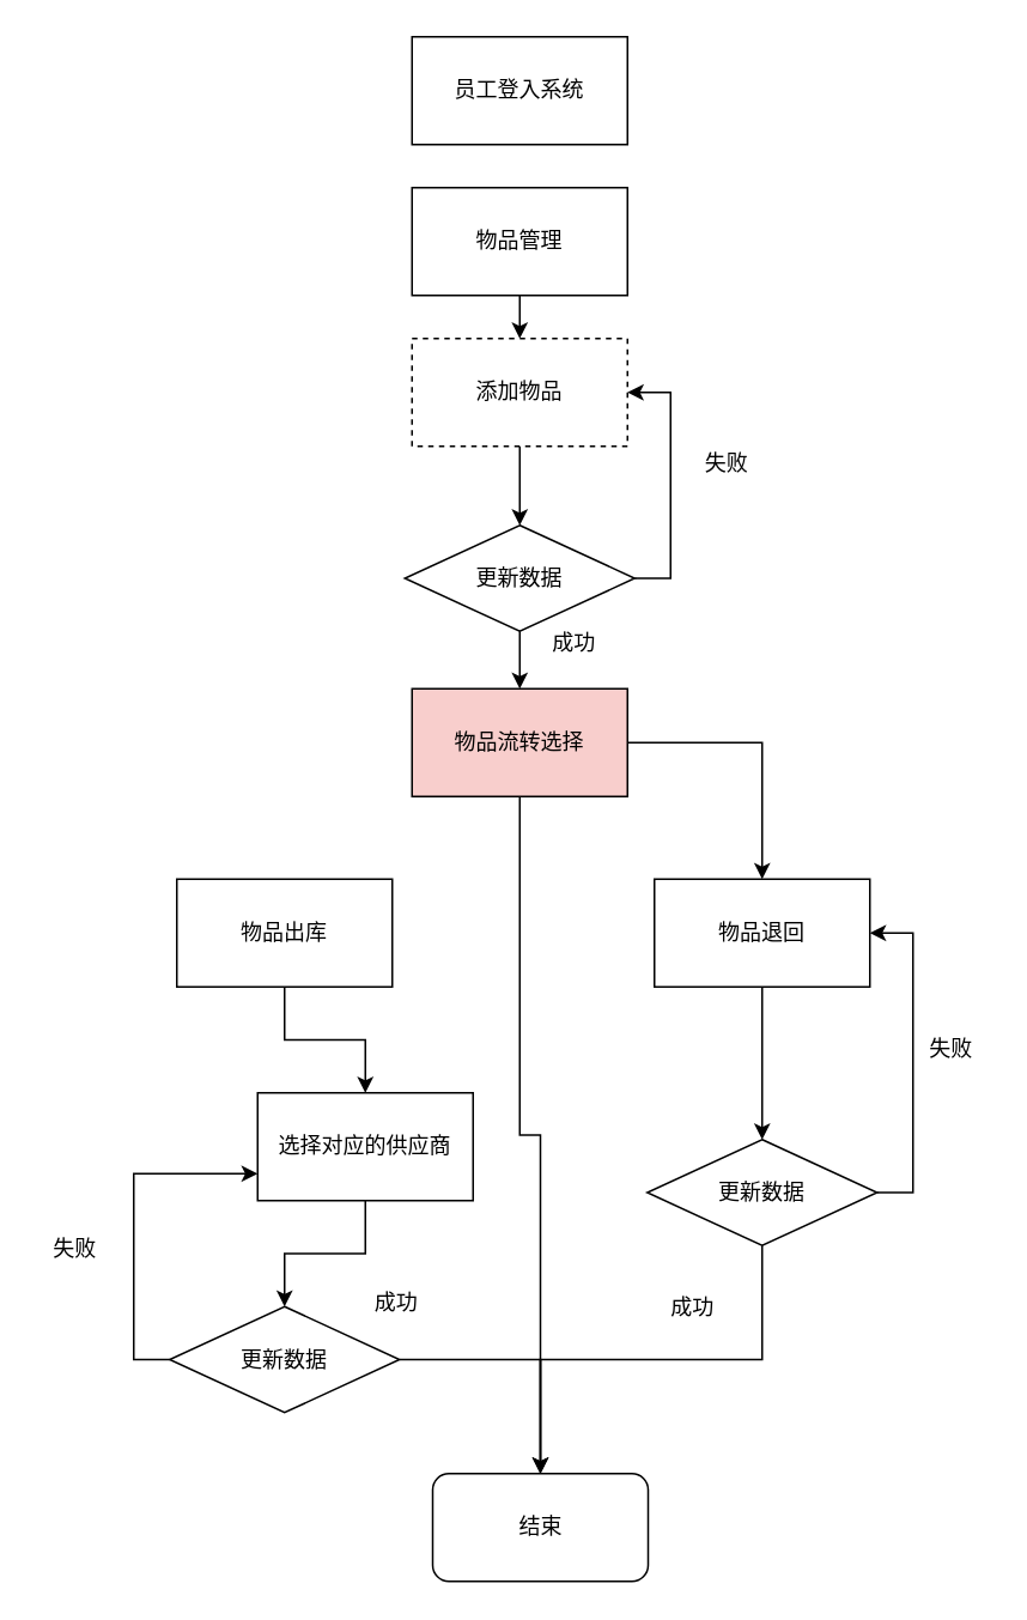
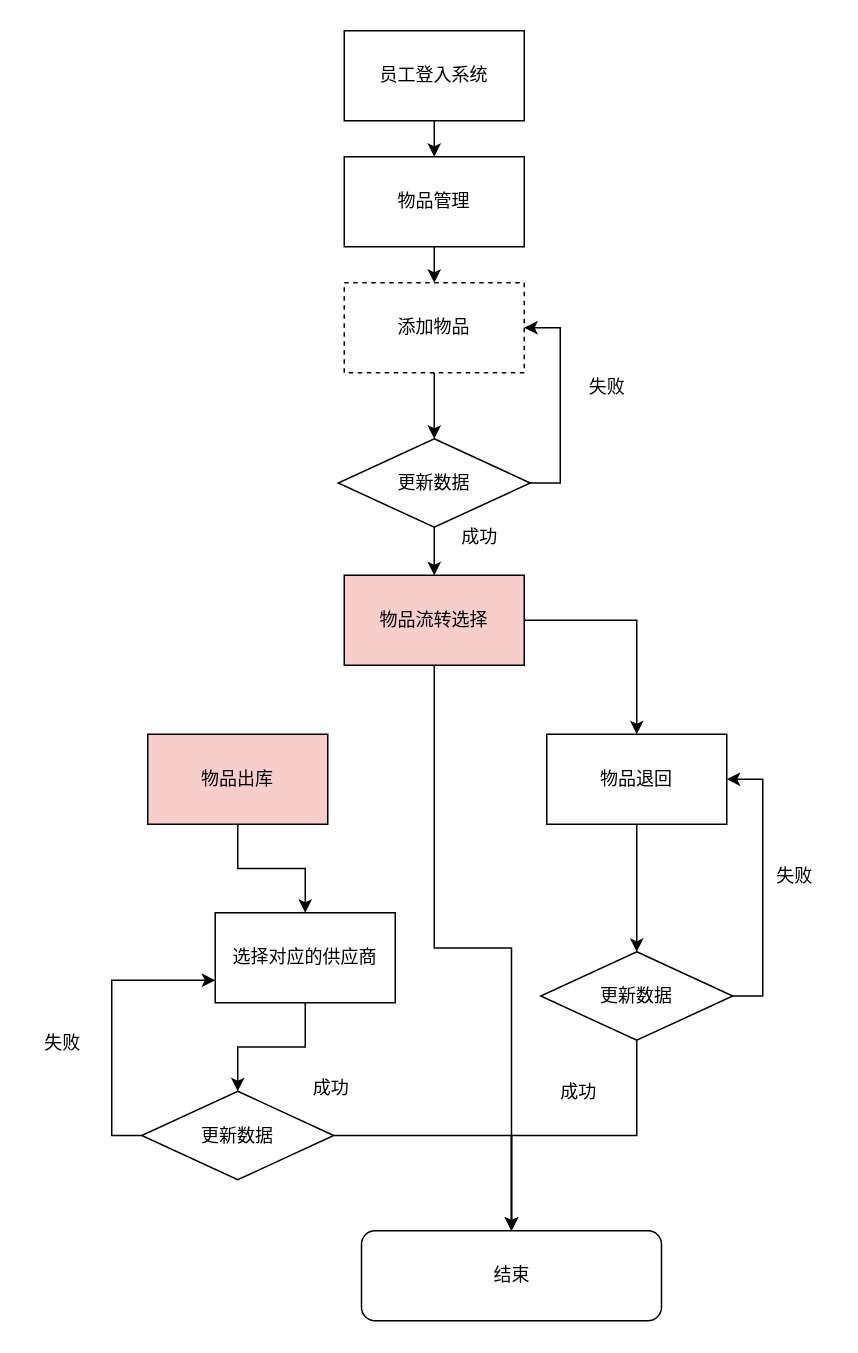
+ <mxCell id="2" value="" style="edgeStyle=orthogonalEdgeStyle;rounded=0;orthogonalLoop=1;jettySize=auto;html=1;" edge="1" parent="1" source="3" target="5"><mxGeometry relative="1" as="geometry" /></mxCell>
- <mxCell id="15" value="物品出库" style="whiteSpace=wrap;html=1;rounded=0;" vertex="1" parent="1"><mxGeometry x="98" y="489" width="120" height="60" as="geometry" /></mxCell>
+ <mxCell id="15" value="物品出库" style="whiteSpace=wrap;html=1;rounded=0;fillColor=#f8cecc;" vertex="1" parent="1"><mxGeometry x="98" y="489" width="120" height="60" as="geometry" /></mxCell>
- <mxCell id="28" value="结束" style="rounded=1;whiteSpace=wrap;html=1;" vertex="1" parent="1"><mxGeometry x="240.5" y="820" width="120" height="60" as="geometry" /></mxCell>
+ <mxCell id="28" value="结束" style="rounded=1;whiteSpace=wrap;html=1;" vertex="1" parent="1"><mxGeometry x="240.5" y="820" width="200" height="60" as="geometry" /></mxCell>
